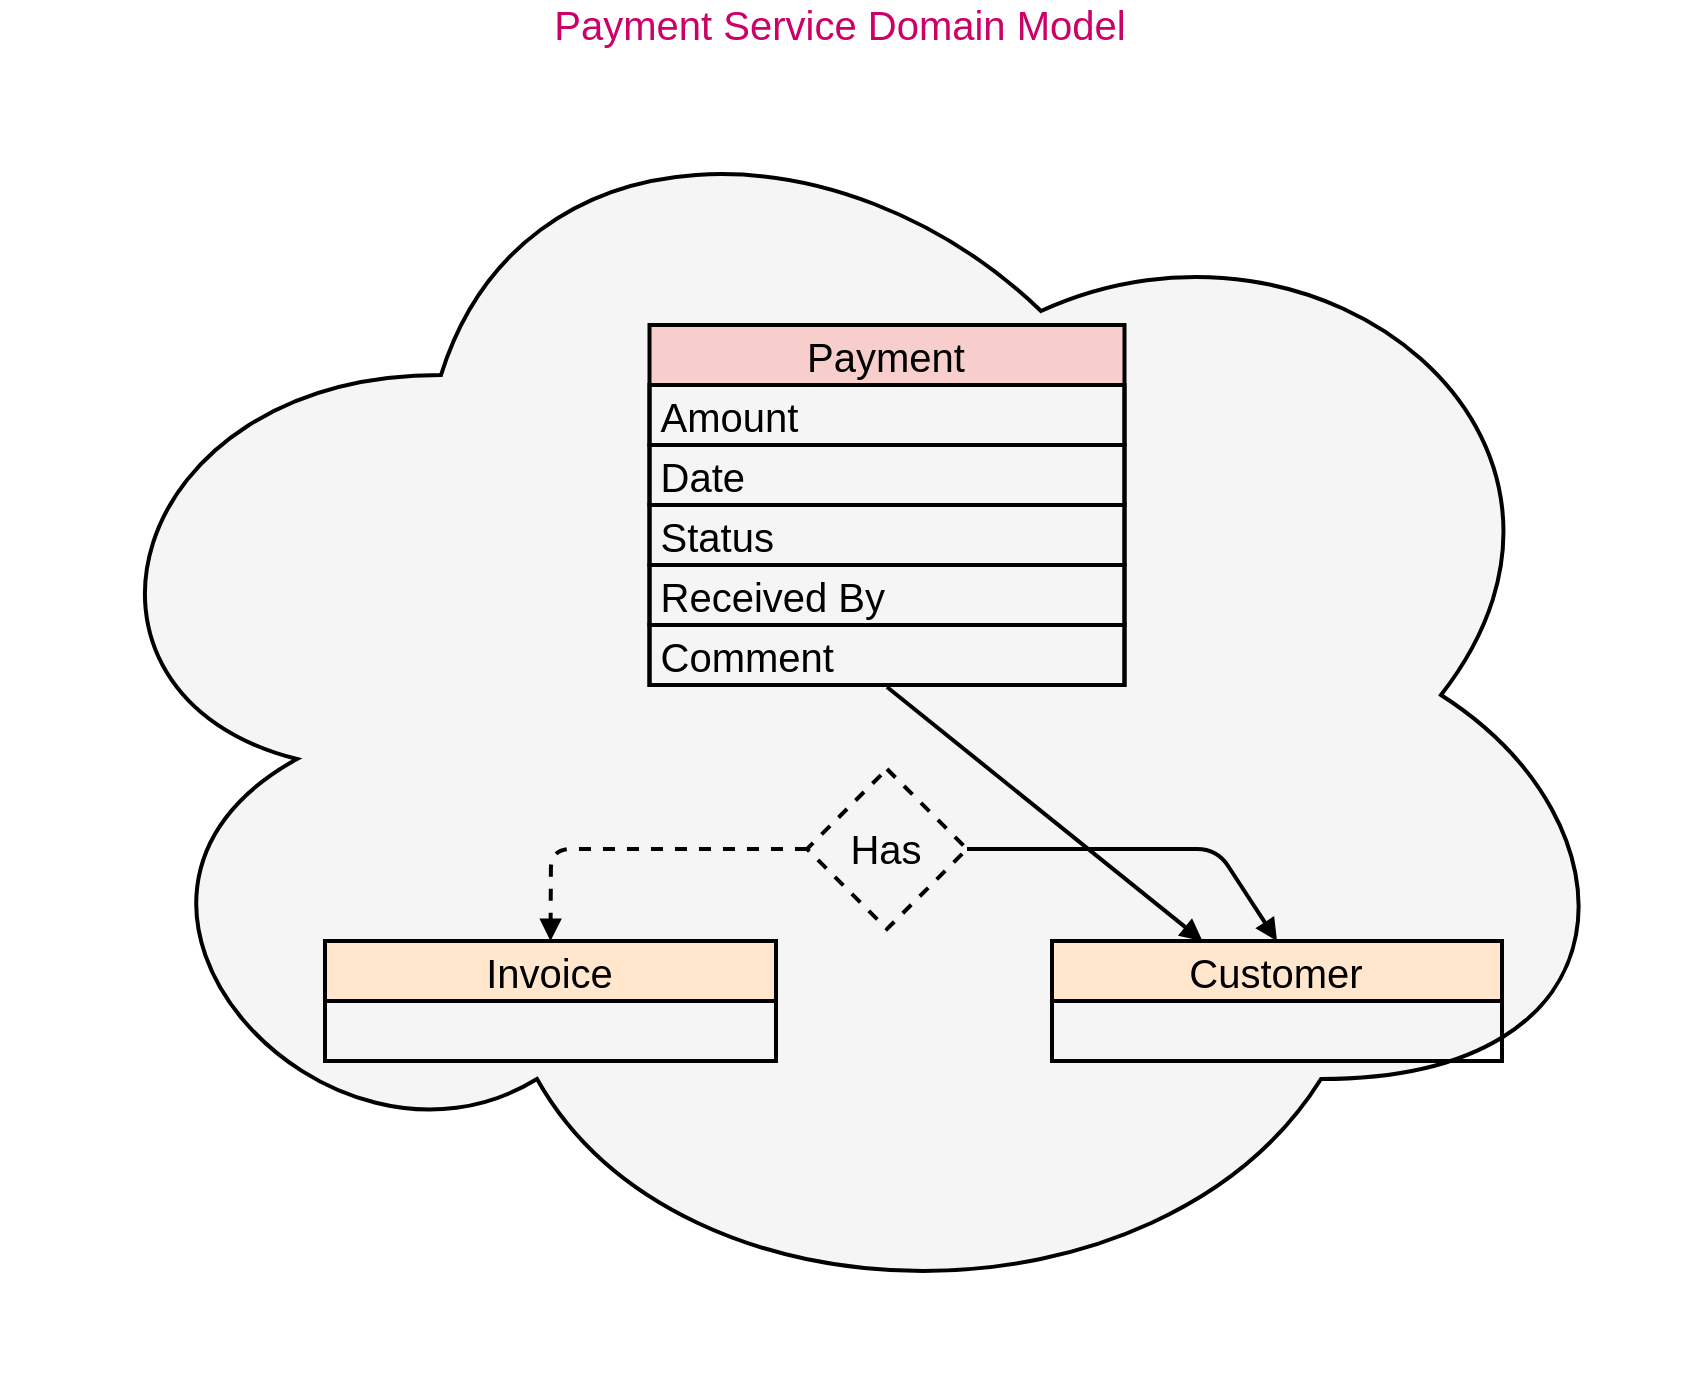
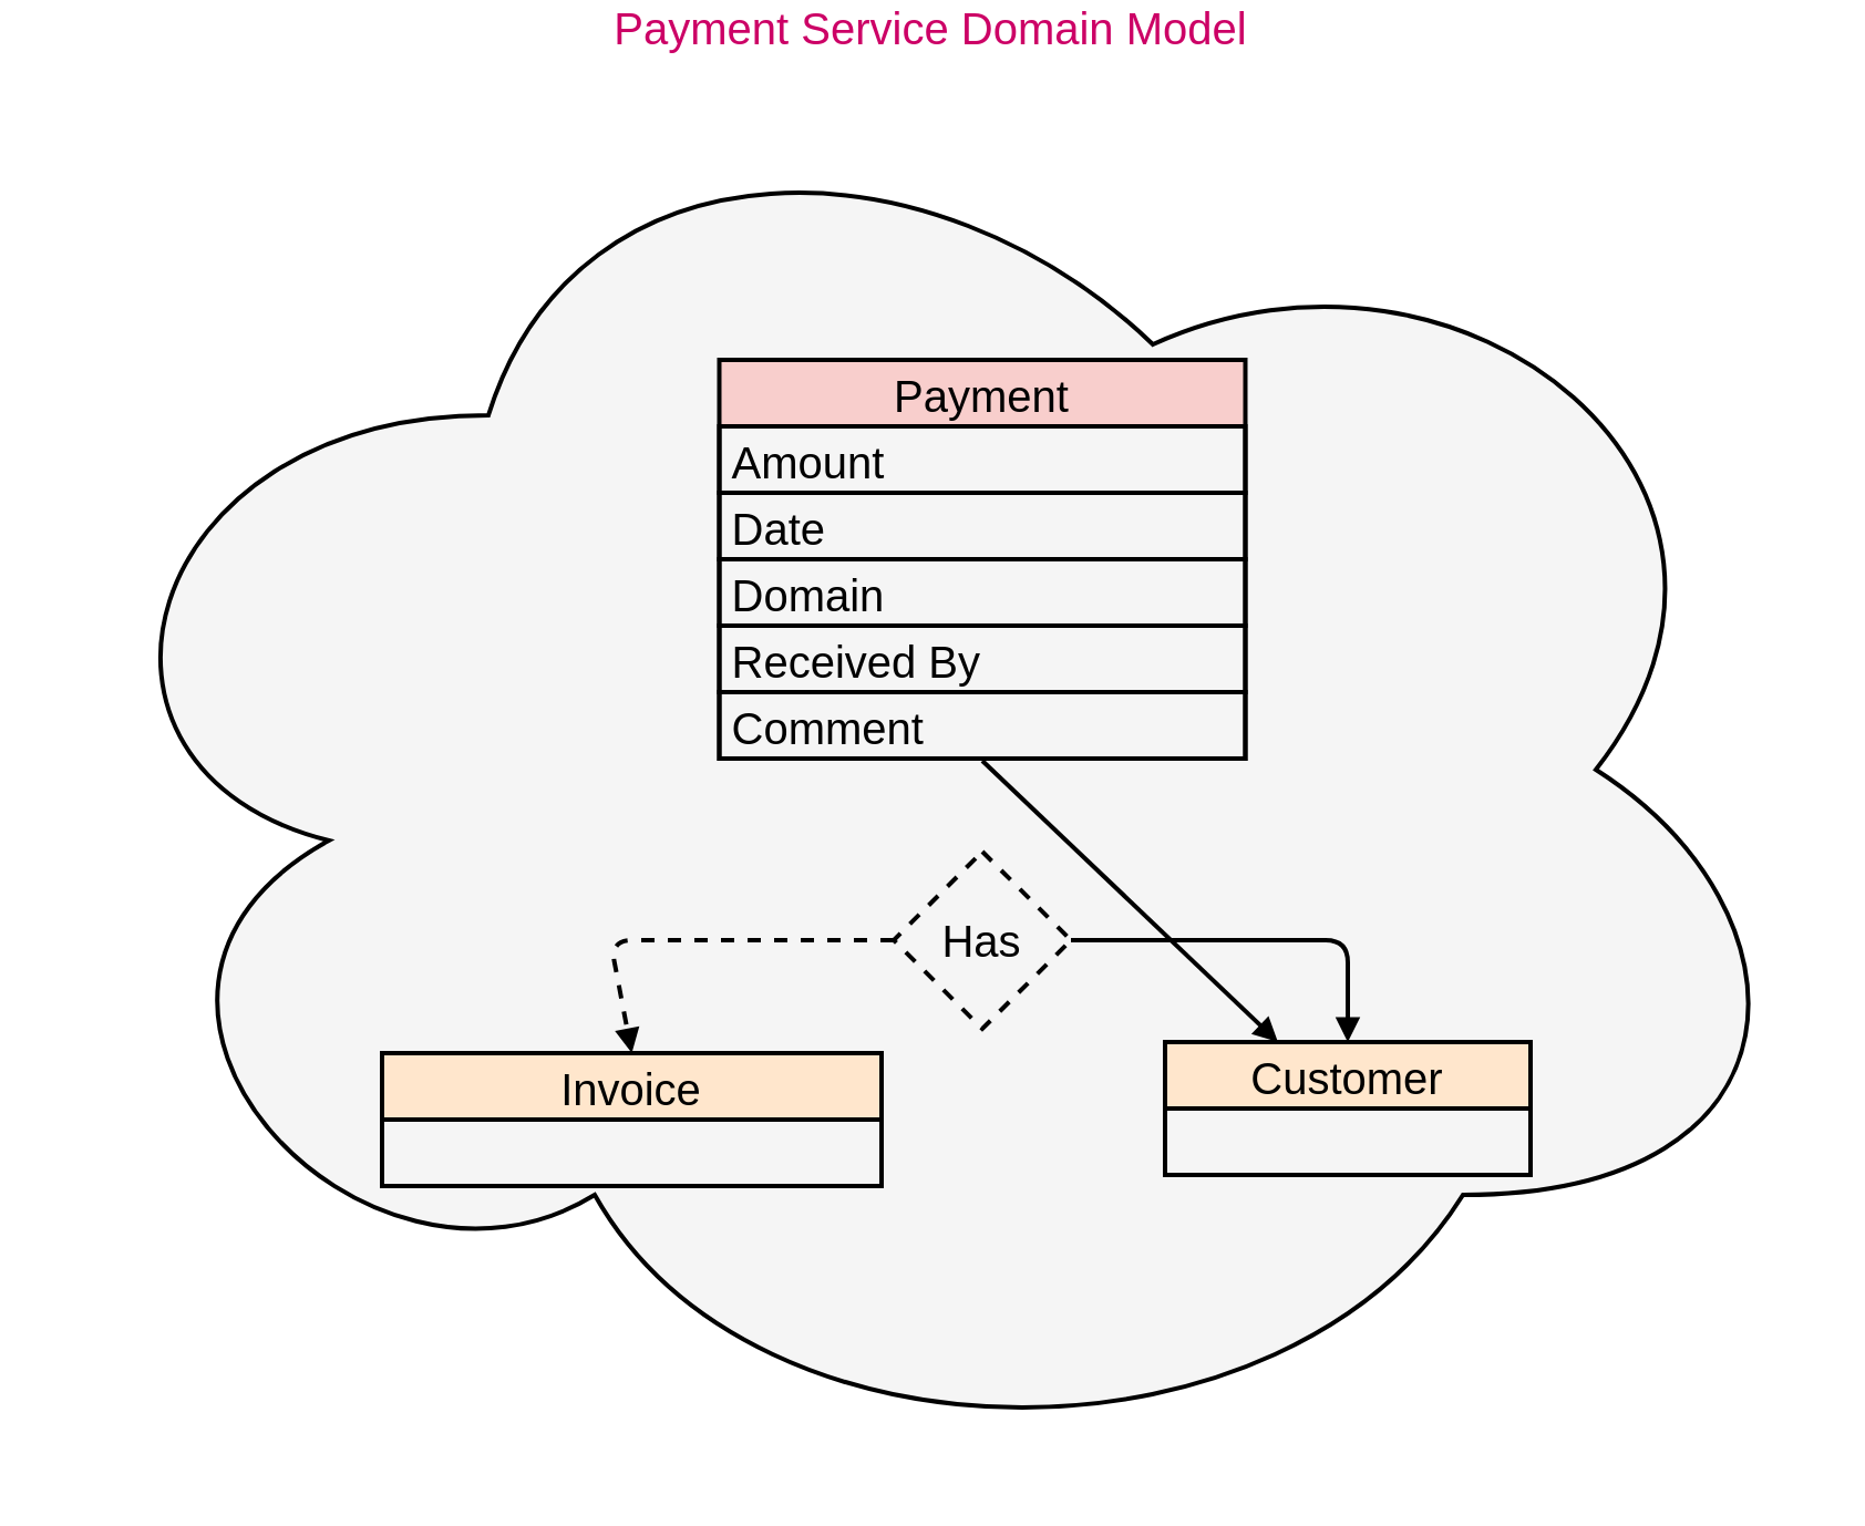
- <mxCell id="6" value="Status" style="text;strokeColor=#000000;fillColor=none;align=left;verticalAlign=middle;spacingLeft=4;spacingRight=4;overflow=hidden;points=[[0,0.5],[1,0.5]];portConstraint=eastwest;rotatable=0;fontSize=20;strokeWidth=2;" parent="3" vertex="1"><mxGeometry y="90" width="237.5" height="30" as="geometry" /></mxCell>
+ <mxCell id="6" value="Domain" style="text;strokeColor=#000000;fillColor=none;align=left;verticalAlign=middle;spacingLeft=4;spacingRight=4;overflow=hidden;points=[[0,0.5],[1,0.5]];portConstraint=eastwest;rotatable=0;fontSize=20;strokeWidth=2;" parent="3" vertex="1"><mxGeometry y="90" width="237.5" height="30" as="geometry" /></mxCell>
- <mxCell id="9" value="Invoice" style="swimlane;fontStyle=0;childLayout=stackLayout;horizontal=1;startSize=30;horizontalStack=0;resizeParent=1;resizeParentMax=0;resizeLast=0;collapsible=1;marginBottom=0;fillColor=#ffe6cc;strokeColor=#000000;fontSize=20;strokeWidth=2;" parent="1" vertex="1"><mxGeometry x="162" y="463" width="225.5" height="60" as="geometry" /></mxCell>
+ <mxCell id="9" value="Invoice" style="swimlane;fontStyle=0;childLayout=stackLayout;horizontal=1;startSize=30;horizontalStack=0;resizeParent=1;resizeParentMax=0;resizeLast=0;collapsible=1;marginBottom=0;fillColor=#ffe6cc;strokeColor=#000000;fontSize=20;strokeWidth=2;" parent="1" vertex="1"><mxGeometry x="172" y="468" width="225.5" height="60" as="geometry" /></mxCell>
- <mxCell id="14" value="Customer" style="swimlane;fontStyle=0;childLayout=stackLayout;horizontal=1;startSize=30;horizontalStack=0;resizeParent=1;resizeParentMax=0;resizeLast=0;collapsible=1;marginBottom=0;fillColor=#ffe6cc;strokeColor=#000000;fontSize=20;strokeWidth=2;" parent="1" vertex="1"><mxGeometry x="525.5" y="463" width="225" height="60" as="geometry" /></mxCell>
+ <mxCell id="14" value="Customer" style="swimlane;fontStyle=0;childLayout=stackLayout;horizontal=1;startSize=30;horizontalStack=0;resizeParent=1;resizeParentMax=0;resizeLast=0;collapsible=1;marginBottom=0;fillColor=#ffe6cc;strokeColor=#000000;fontSize=20;strokeWidth=2;" parent="1" vertex="1"><mxGeometry x="525.5" y="463" width="165" height="60" as="geometry" /></mxCell>
